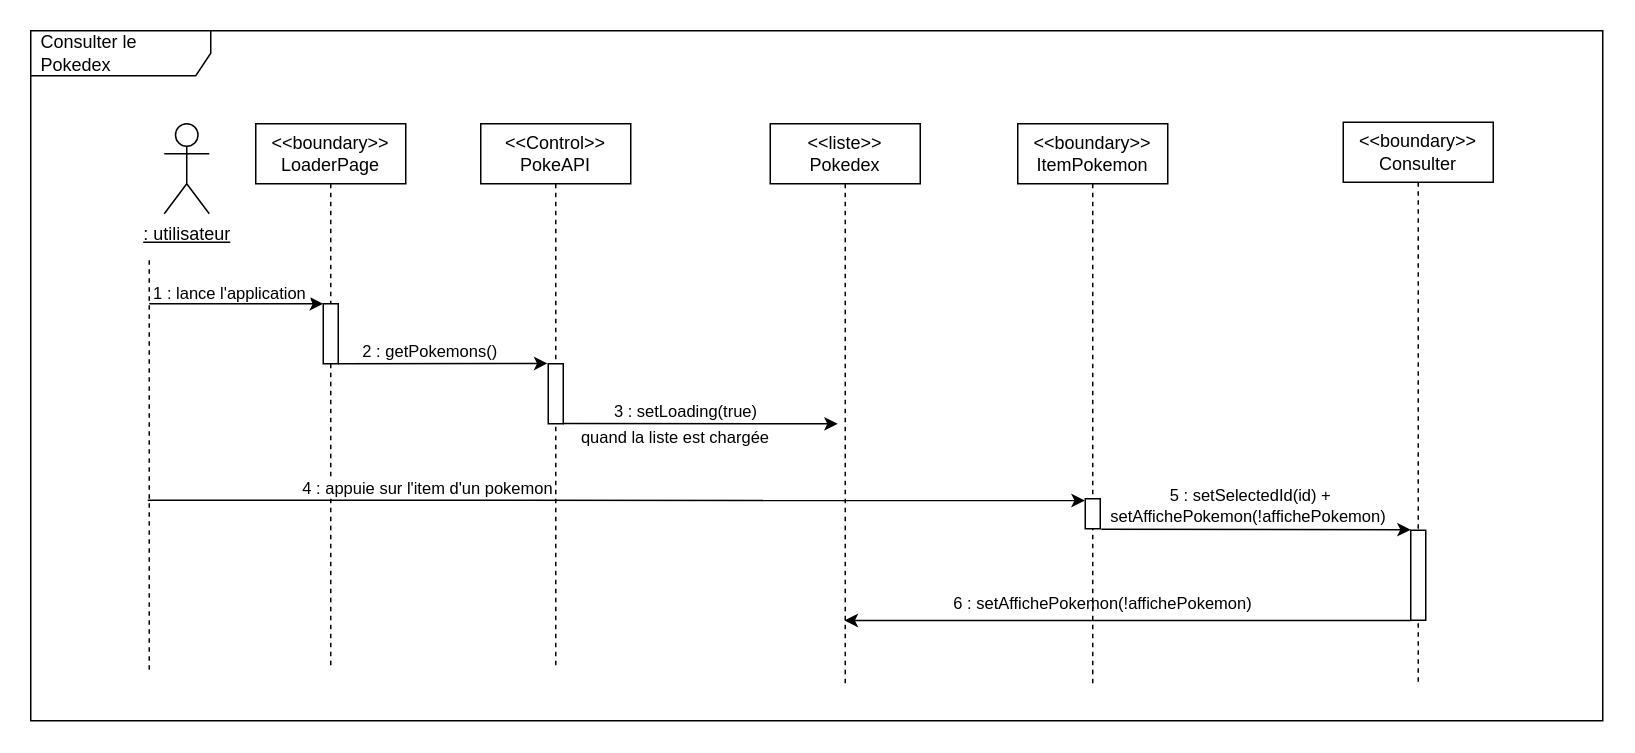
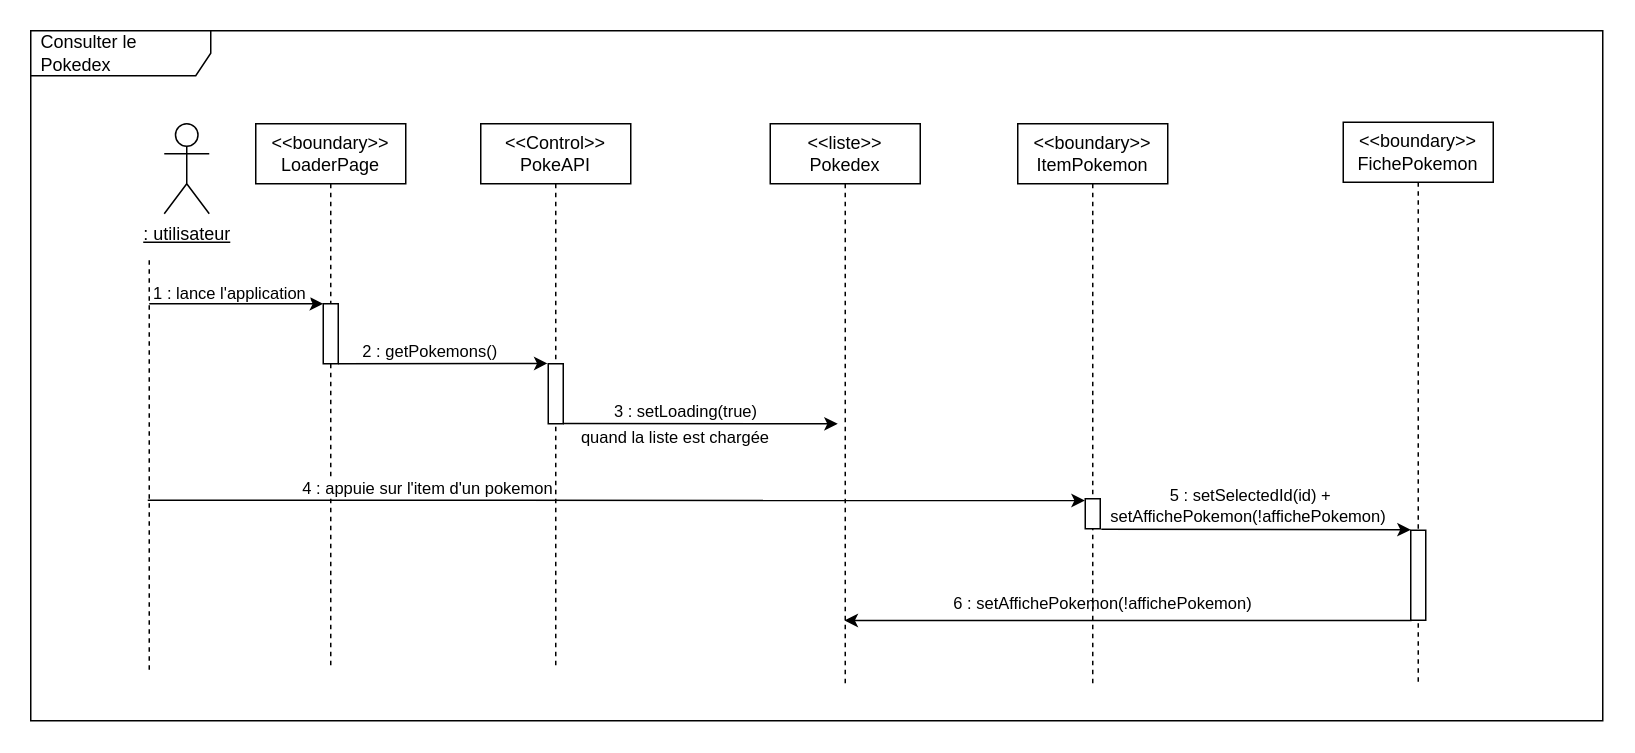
- <mxCell id="8" value="&amp;lt;&amp;lt;boundary&amp;gt;&amp;gt;&lt;br&gt;Consulter" style="shape=umlLifeline;perimeter=lifelinePerimeter;whiteSpace=wrap;html=1;container=1;collapsible=0;recursiveResize=0;outlineConnect=0;" parent="1" vertex="1"><mxGeometry x="895" y="81" width="100" height="375" as="geometry" /></mxCell>
+ <mxCell id="8" value="&amp;lt;&amp;lt;boundary&amp;gt;&amp;gt;&lt;br&gt;FichePokemon" style="shape=umlLifeline;perimeter=lifelinePerimeter;whiteSpace=wrap;html=1;container=1;collapsible=0;recursiveResize=0;outlineConnect=0;" parent="1" vertex="1"><mxGeometry x="895" y="81" width="100" height="375" as="geometry" /></mxCell>
